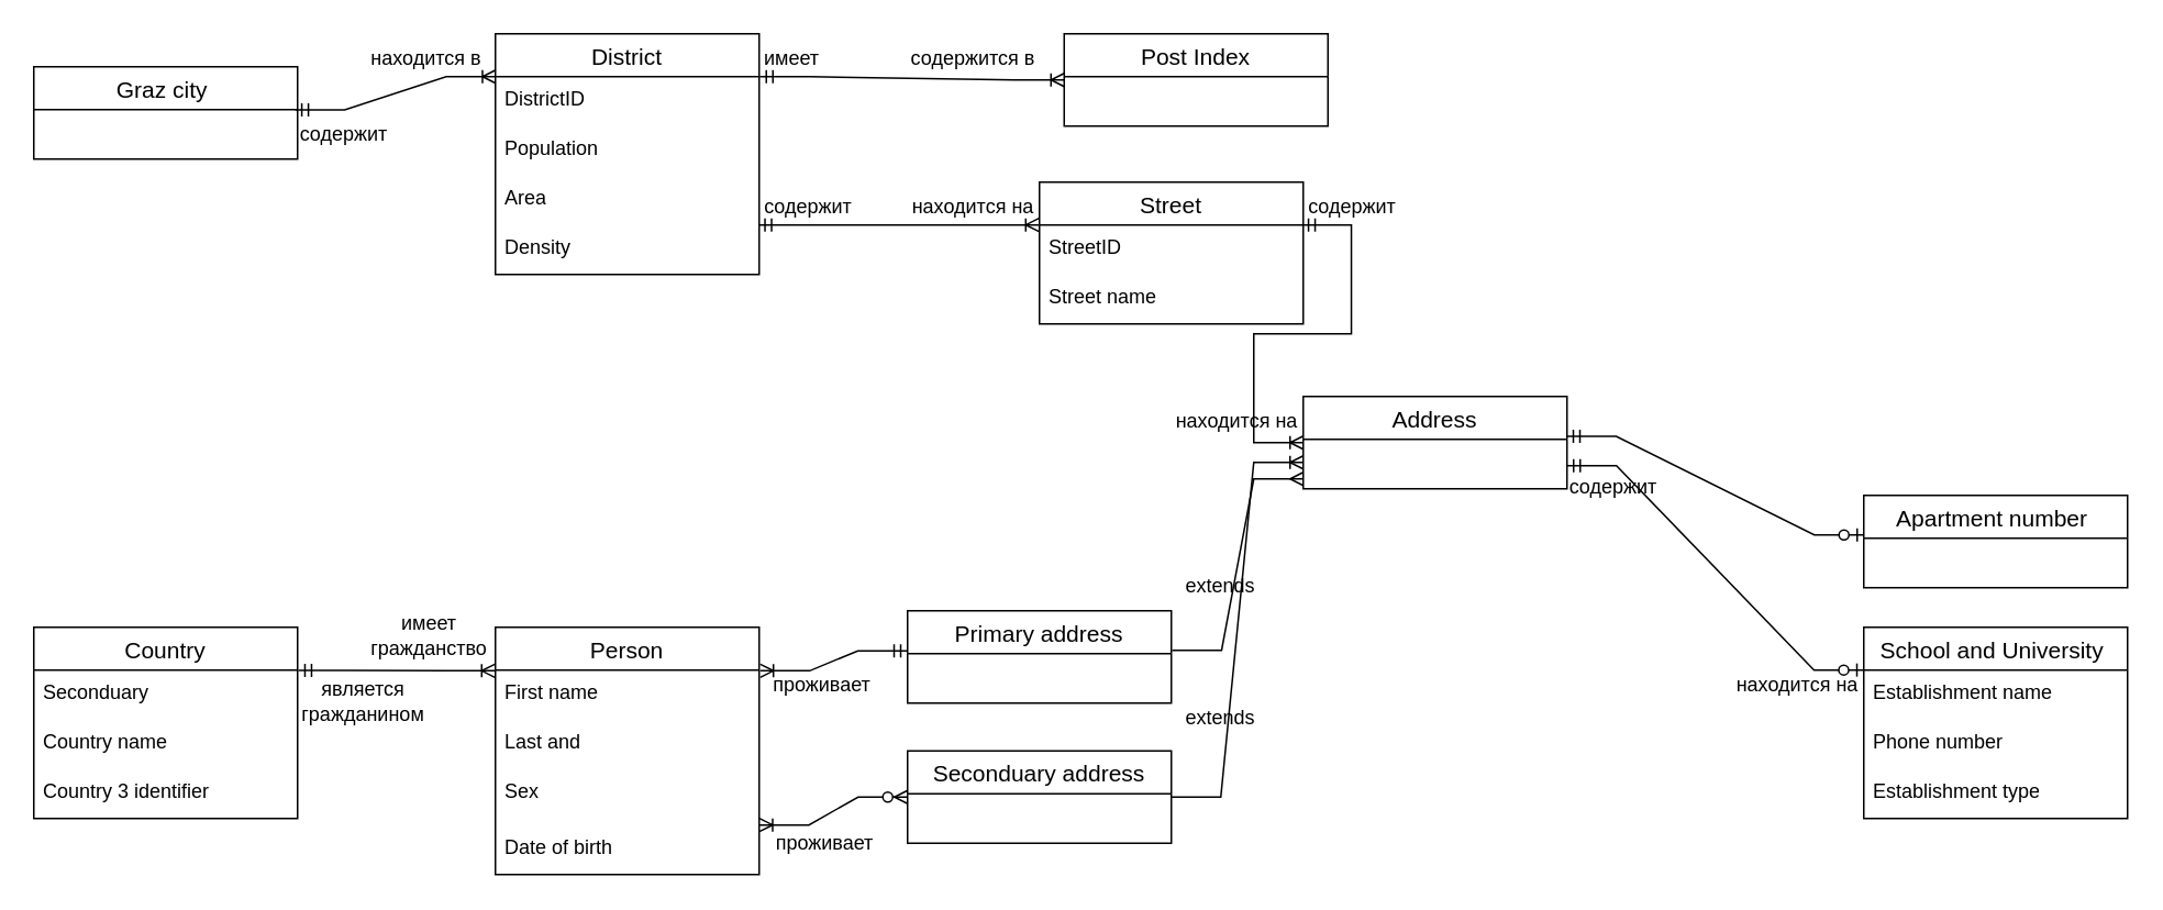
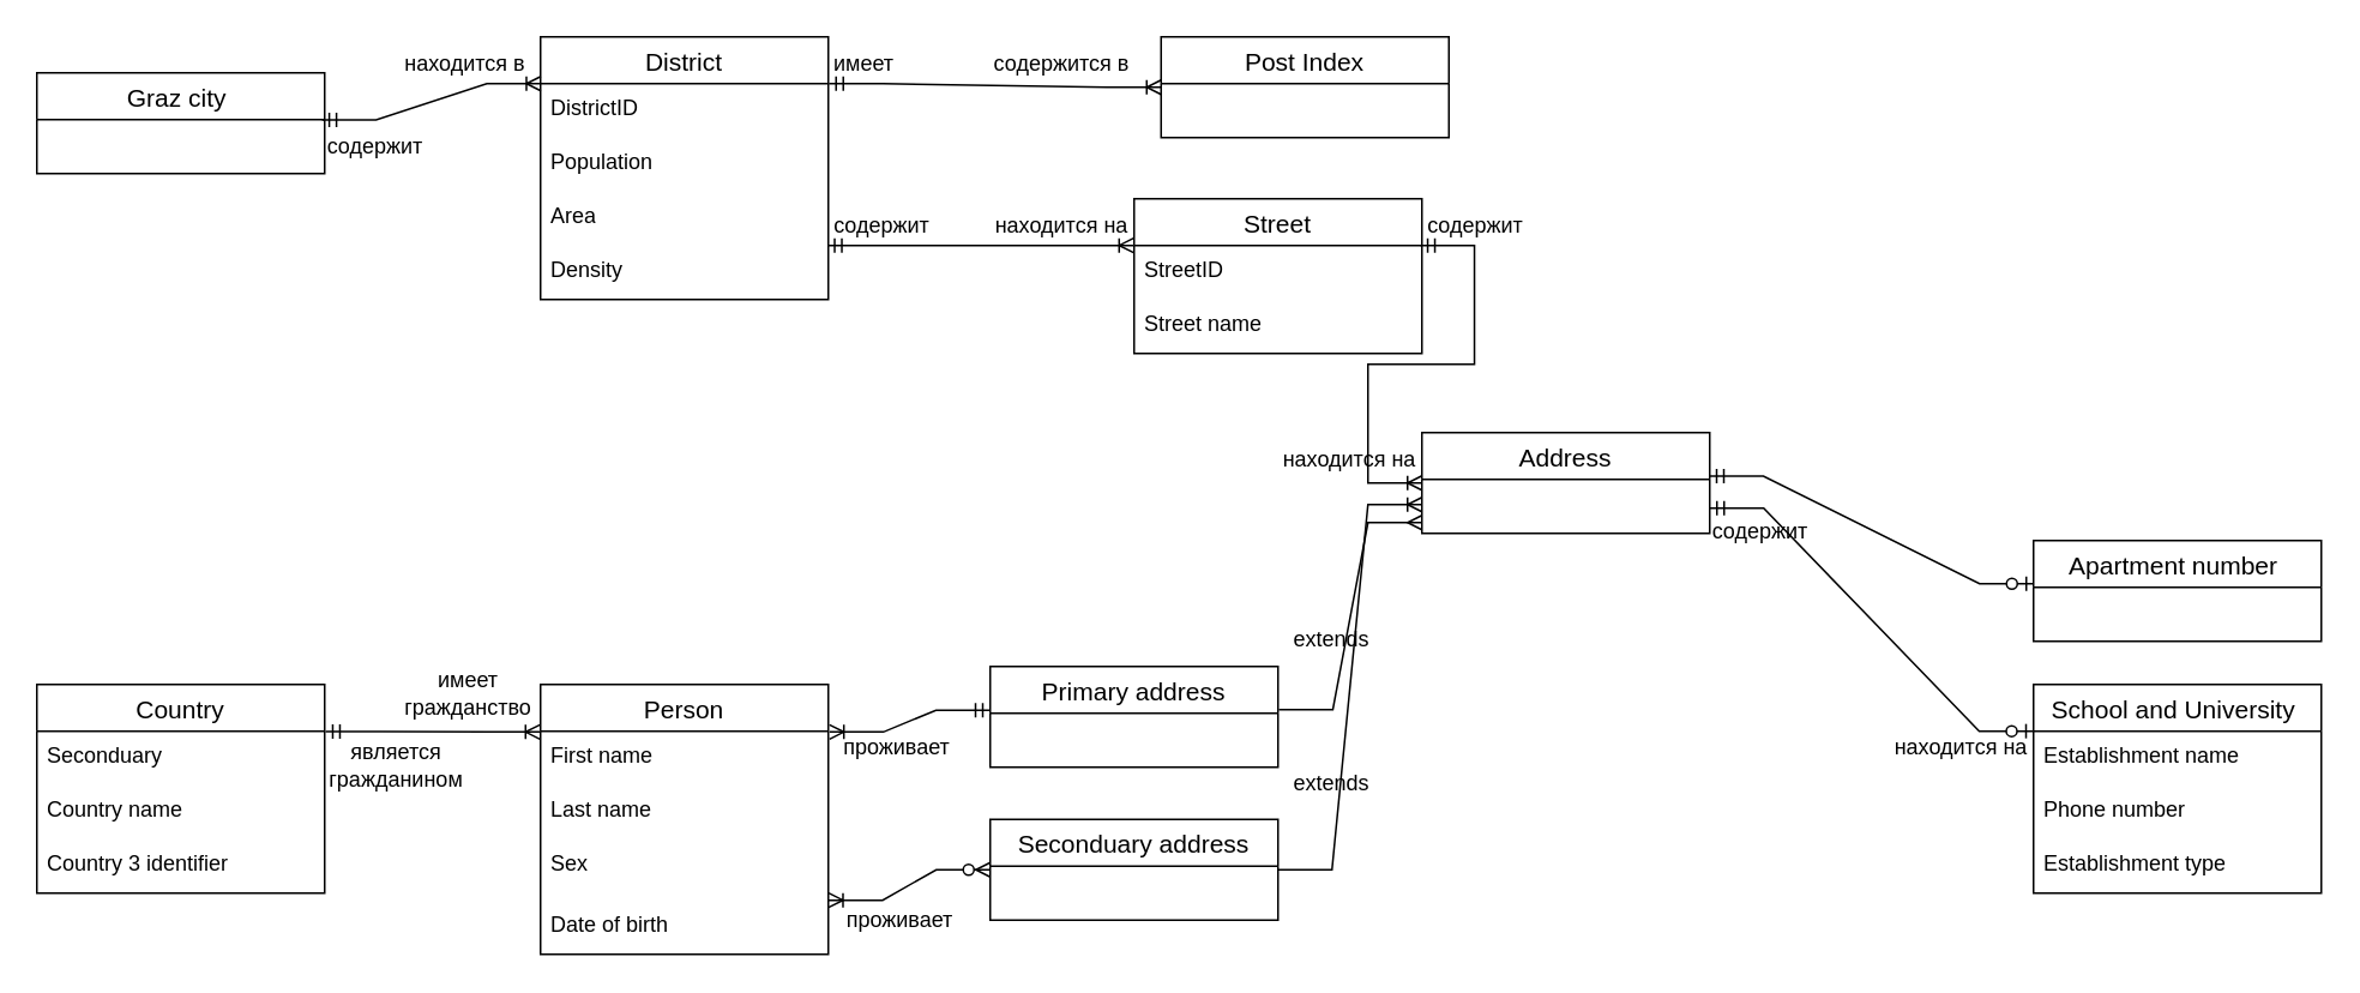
- <mxCell id="28" value="Last and&amp;nbsp;" style="text;strokeColor=none;fillColor=none;spacingLeft=4;spacingRight=4;overflow=hidden;rotatable=0;points=[[0,0.5],[1,0.5]];portConstraint=eastwest;fontSize=12;whiteSpace=wrap;html=1;" parent="26" vertex="1"><mxGeometry y="56" width="160" height="30" as="geometry" /></mxCell>
+ <mxCell id="28" value="Last name&amp;nbsp;" style="text;strokeColor=none;fillColor=none;spacingLeft=4;spacingRight=4;overflow=hidden;rotatable=0;points=[[0,0.5],[1,0.5]];portConstraint=eastwest;fontSize=12;whiteSpace=wrap;html=1;" parent="26" vertex="1"><mxGeometry y="56" width="160" height="30" as="geometry" /></mxCell>
